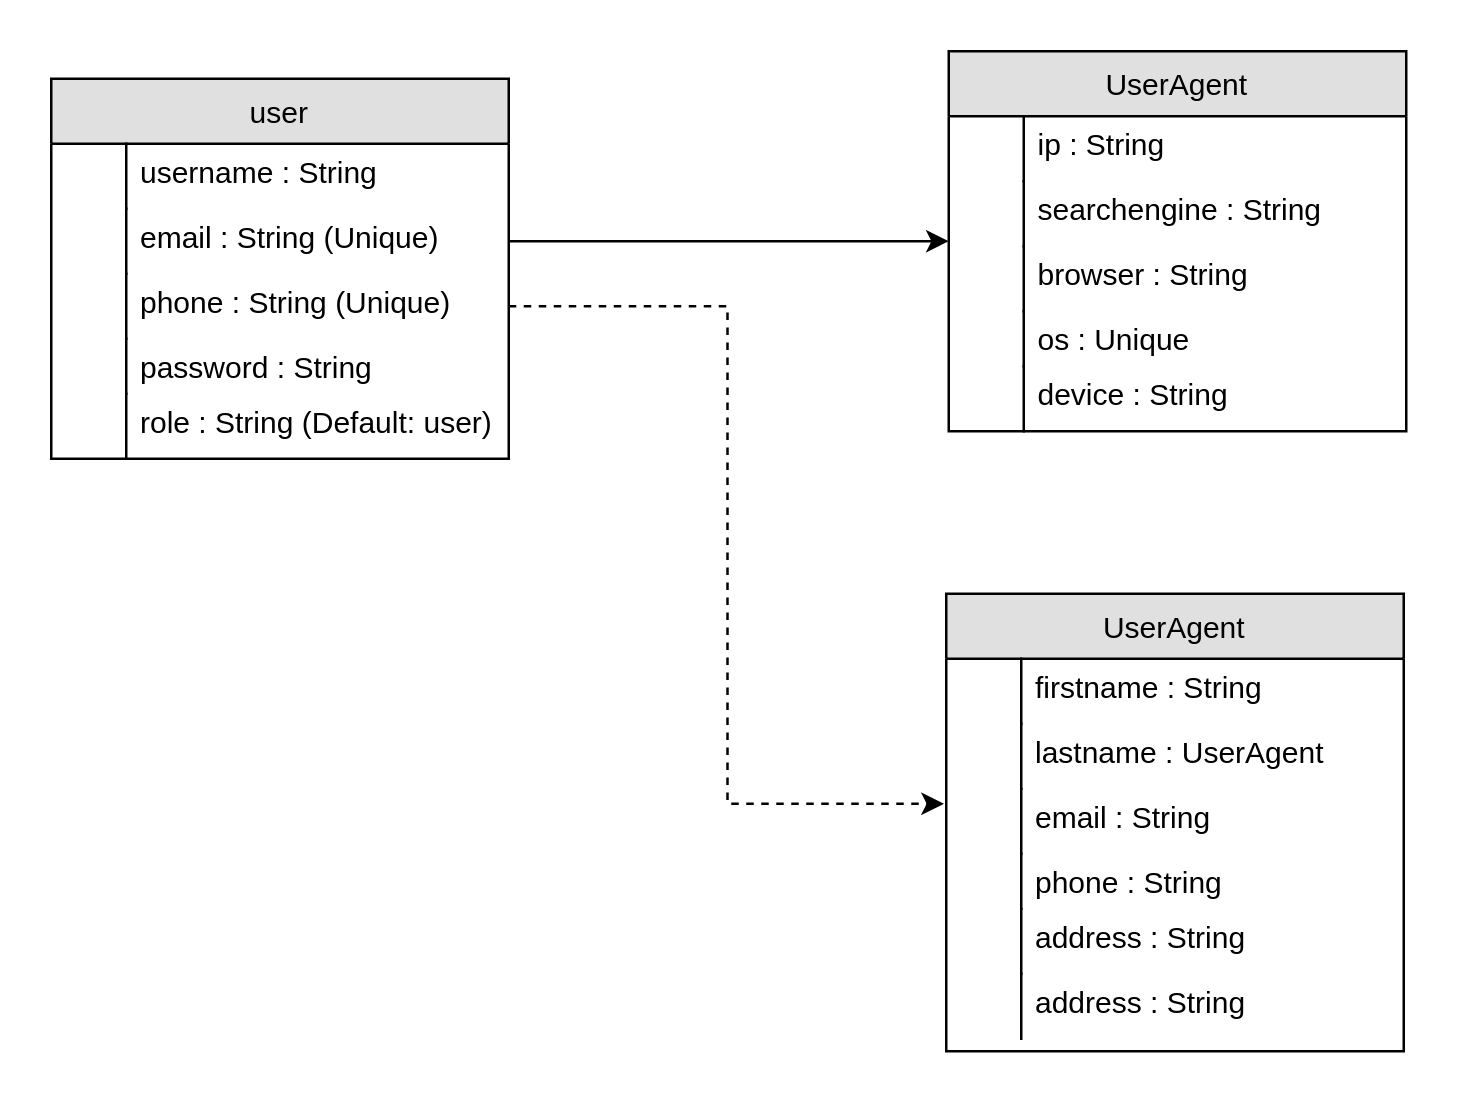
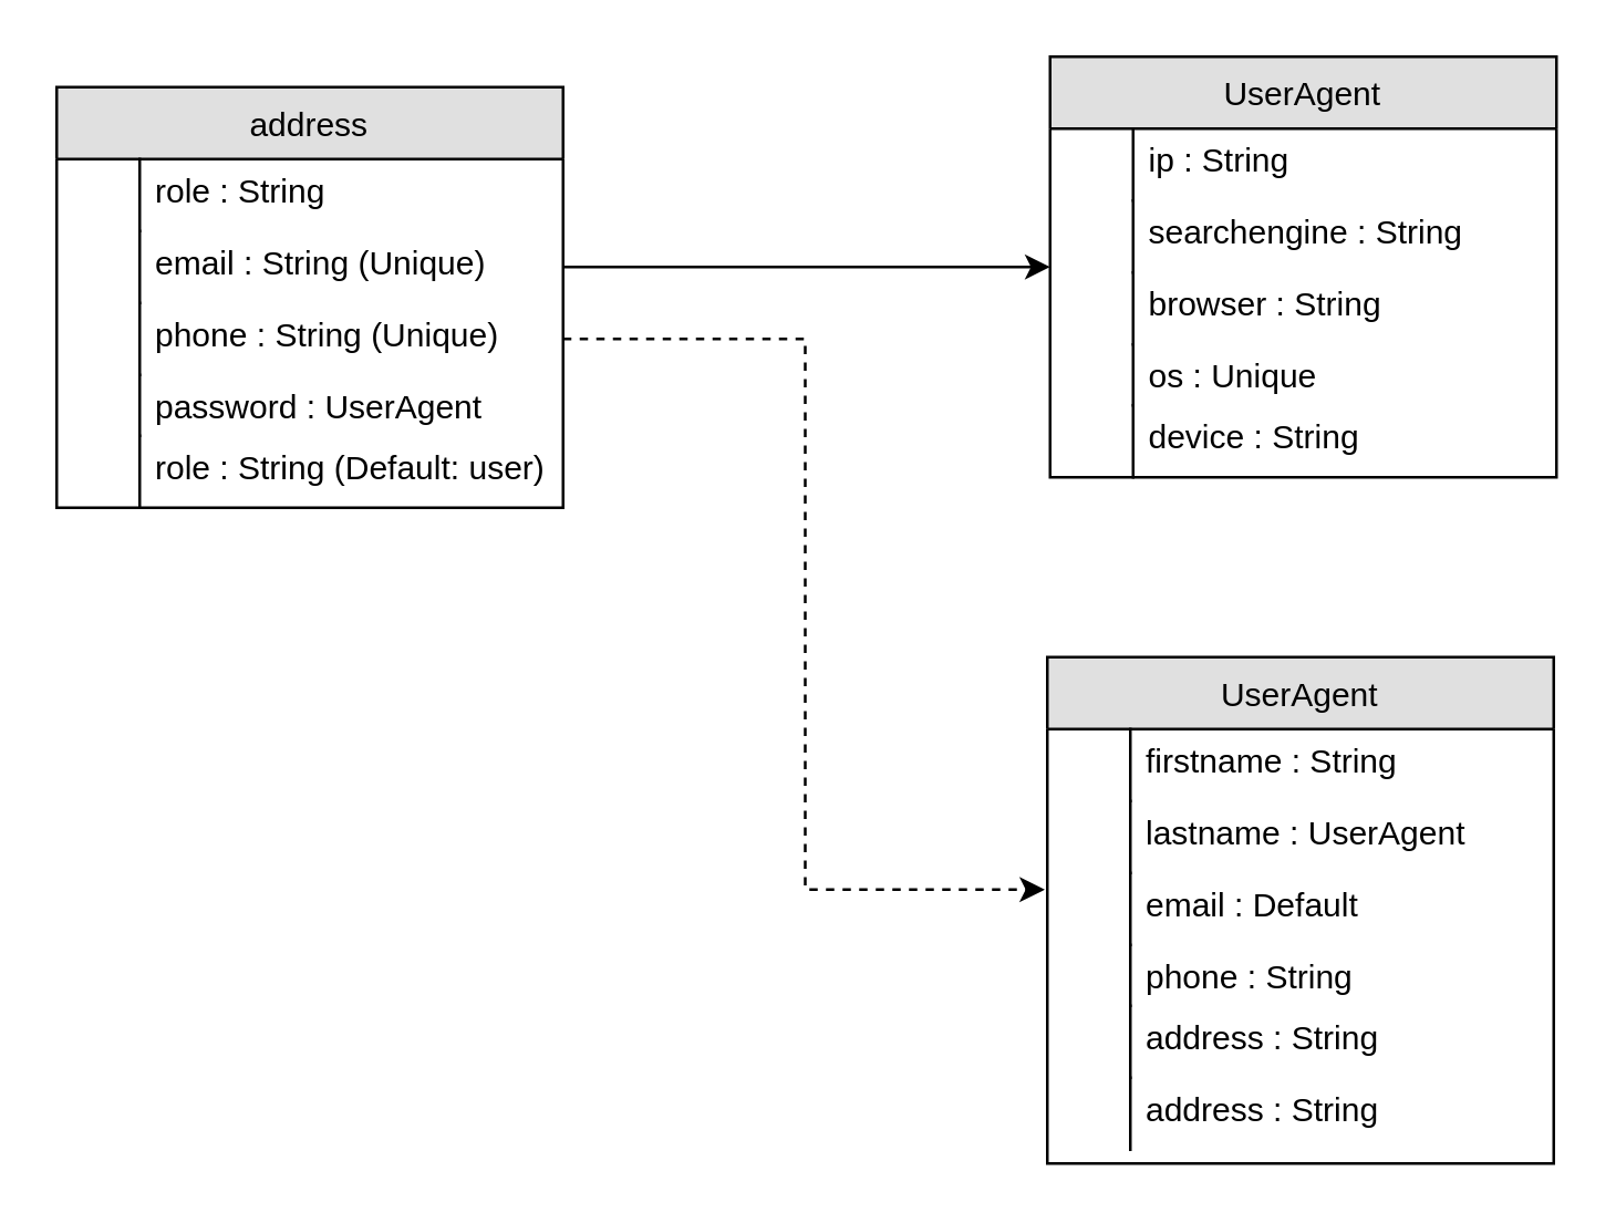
- <mxCell id="2" value="user" style="swimlane;fontStyle=0;childLayout=stackLayout;horizontal=1;startSize=26;fillColor=#e0e0e0;horizontalStack=0;resizeParent=1;resizeLast=0;collapsible=1;marginBottom=0;swimlaneFillColor=#ffffff;align=center;" parent="1" vertex="1"><mxGeometry x="20" y="31" width="183" height="152" as="geometry" /></mxCell>
+ <mxCell id="2" value="address" style="swimlane;fontStyle=0;childLayout=stackLayout;horizontal=1;startSize=26;fillColor=#e0e0e0;horizontalStack=0;resizeParent=1;resizeLast=0;collapsible=1;marginBottom=0;swimlaneFillColor=#ffffff;align=center;" parent="1" vertex="1"><mxGeometry x="20" y="31" width="183" height="152" as="geometry" /></mxCell>
- <mxCell id="3" value="username : String" style="shape=partialRectangle;top=0;left=0;right=0;bottom=0;align=left;verticalAlign=top;spacingTop=-2;fillColor=none;spacingLeft=34;spacingRight=4;overflow=hidden;rotatable=0;points=[[0,0.5],[1,0.5]];portConstraint=eastwest;dropTarget=0;fontColor=light-dark(#000000,#FFFFFF);" parent="2" vertex="1"><mxGeometry y="26" width="183" height="26" as="geometry" /></mxCell>
+ <mxCell id="3" value="role : String" style="shape=partialRectangle;top=0;left=0;right=0;bottom=0;align=left;verticalAlign=top;spacingTop=-2;fillColor=none;spacingLeft=34;spacingRight=4;overflow=hidden;rotatable=0;points=[[0,0.5],[1,0.5]];portConstraint=eastwest;dropTarget=0;fontColor=light-dark(#000000,#FFFFFF);" parent="2" vertex="1"><mxGeometry y="26" width="183" height="26" as="geometry" /></mxCell>
- <mxCell id="9" value="password : String&#10;" style="shape=partialRectangle;top=0;left=0;right=0;bottom=0;align=left;verticalAlign=top;spacingTop=-2;fillColor=none;spacingLeft=34;spacingRight=4;overflow=hidden;rotatable=0;points=[[0,0.5],[1,0.5]];portConstraint=eastwest;dropTarget=0;fontColor=light-dark(#000000,#FFFFFF);" parent="2" vertex="1"><mxGeometry y="104" width="183" height="22" as="geometry" /></mxCell>
+ <mxCell id="9" value="password : UserAgent&#10;" style="shape=partialRectangle;top=0;left=0;right=0;bottom=0;align=left;verticalAlign=top;spacingTop=-2;fillColor=none;spacingLeft=34;spacingRight=4;overflow=hidden;rotatable=0;points=[[0,0.5],[1,0.5]];portConstraint=eastwest;dropTarget=0;fontColor=light-dark(#000000,#FFFFFF);" parent="2" vertex="1"><mxGeometry y="104" width="183" height="22" as="geometry" /></mxCell>
- <mxCell id="30" value="email : String" style="shape=partialRectangle;top=0;left=0;right=0;bottom=0;align=left;verticalAlign=top;spacingTop=-2;fillColor=none;spacingLeft=34;spacingRight=4;overflow=hidden;rotatable=0;points=[[0,0.5],[1,0.5]];portConstraint=eastwest;dropTarget=0;fontColor=light-dark(#000000,#F2F5FF);" parent="25" vertex="1"><mxGeometry y="78" width="183" height="26" as="geometry" /></mxCell>
+ <mxCell id="30" value="email : Default" style="shape=partialRectangle;top=0;left=0;right=0;bottom=0;align=left;verticalAlign=top;spacingTop=-2;fillColor=none;spacingLeft=34;spacingRight=4;overflow=hidden;rotatable=0;points=[[0,0.5],[1,0.5]];portConstraint=eastwest;dropTarget=0;fontColor=light-dark(#000000,#F2F5FF);" parent="25" vertex="1"><mxGeometry y="78" width="183" height="26" as="geometry" /></mxCell>
